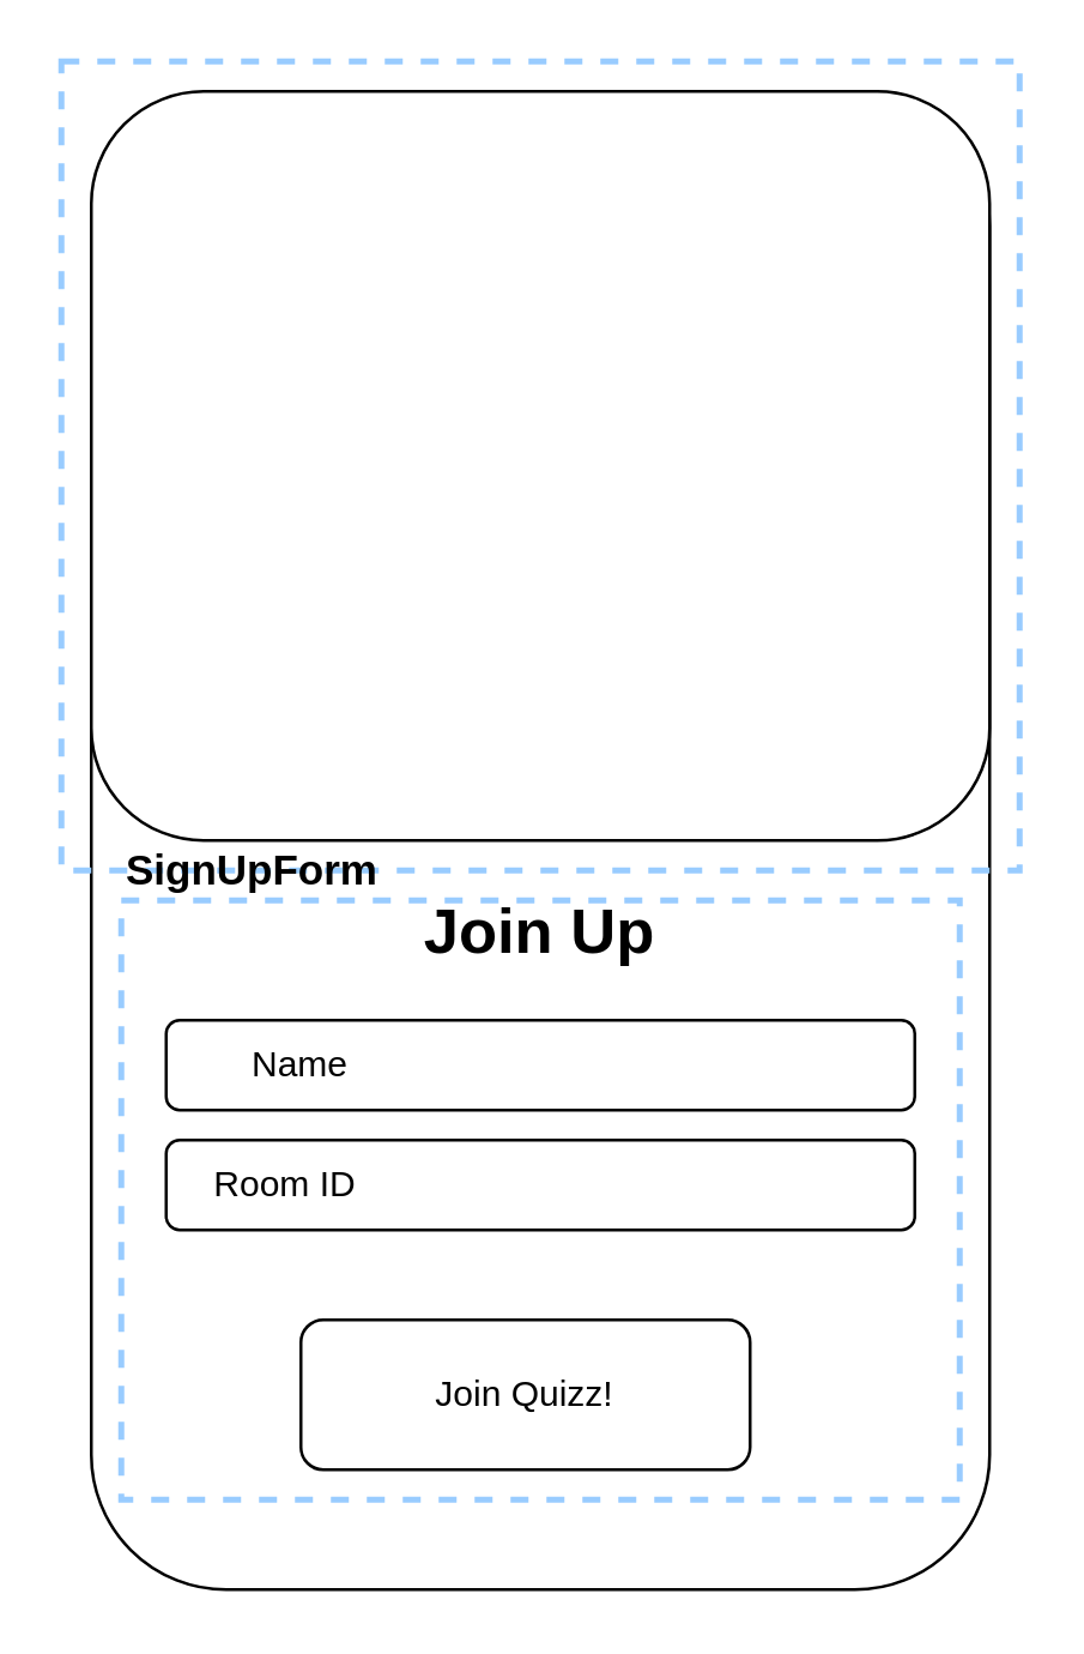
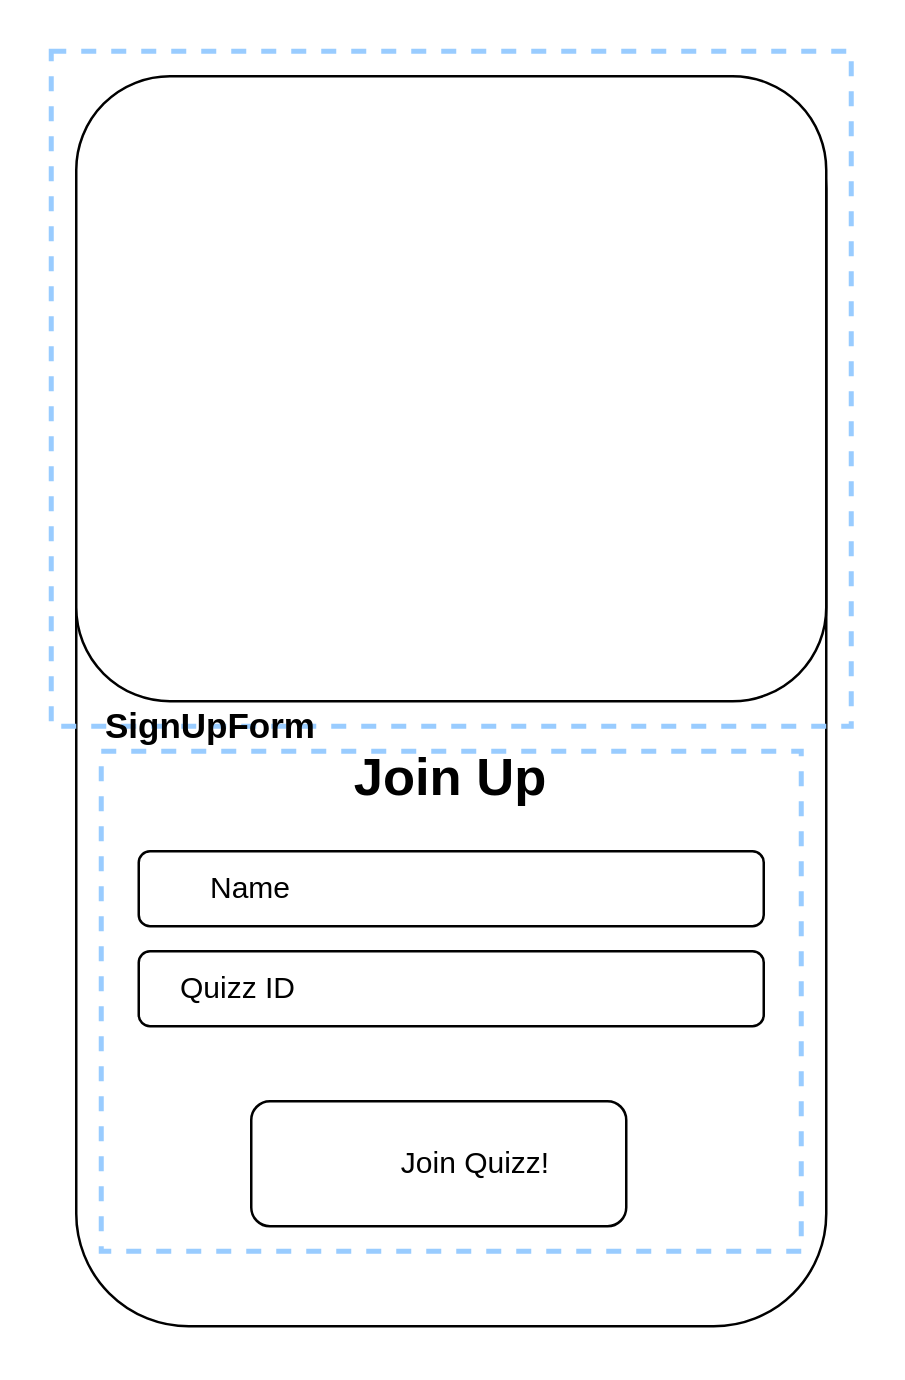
- <mxCell id="7" value="Room ID" style="text;html=1;strokeColor=none;fillColor=none;align=center;verticalAlign=middle;whiteSpace=wrap;rounded=0;" parent="1" vertex="1"><mxGeometry x="55" y="385" width="80" height="20" as="geometry" /></mxCell>
+ <mxCell id="7" value="Quizz ID" style="text;html=1;strokeColor=none;fillColor=none;align=center;verticalAlign=middle;whiteSpace=wrap;rounded=0;" parent="1" vertex="1"><mxGeometry x="55" y="385" width="80" height="20" as="geometry" /></mxCell>
- <mxCell id="9" value="Join Quizz!" style="text;html=1;strokeColor=none;fillColor=none;align=center;verticalAlign=middle;whiteSpace=wrap;rounded=0;" parent="1" vertex="1"><mxGeometry x="135" y="450" width="80" height="30" as="geometry" /></mxCell>
+ <mxCell id="9" value="Join Quizz!" style="text;html=1;strokeColor=none;fillColor=none;align=center;verticalAlign=middle;whiteSpace=wrap;rounded=0;" parent="1" vertex="1"><mxGeometry x="150" y="450" width="80" height="30" as="geometry" /></mxCell>
